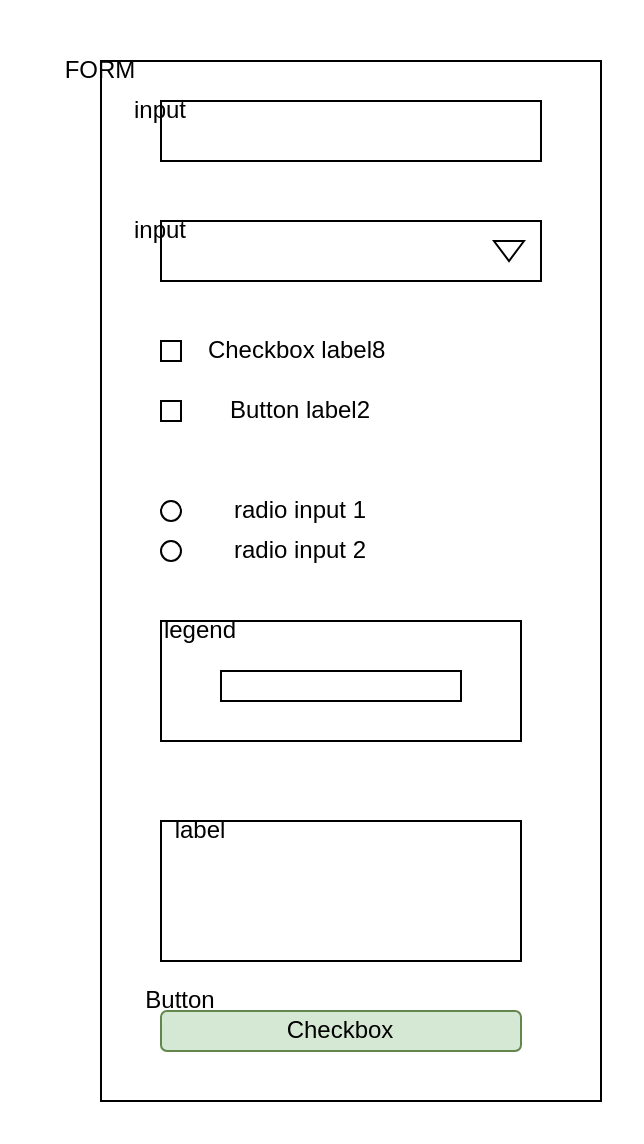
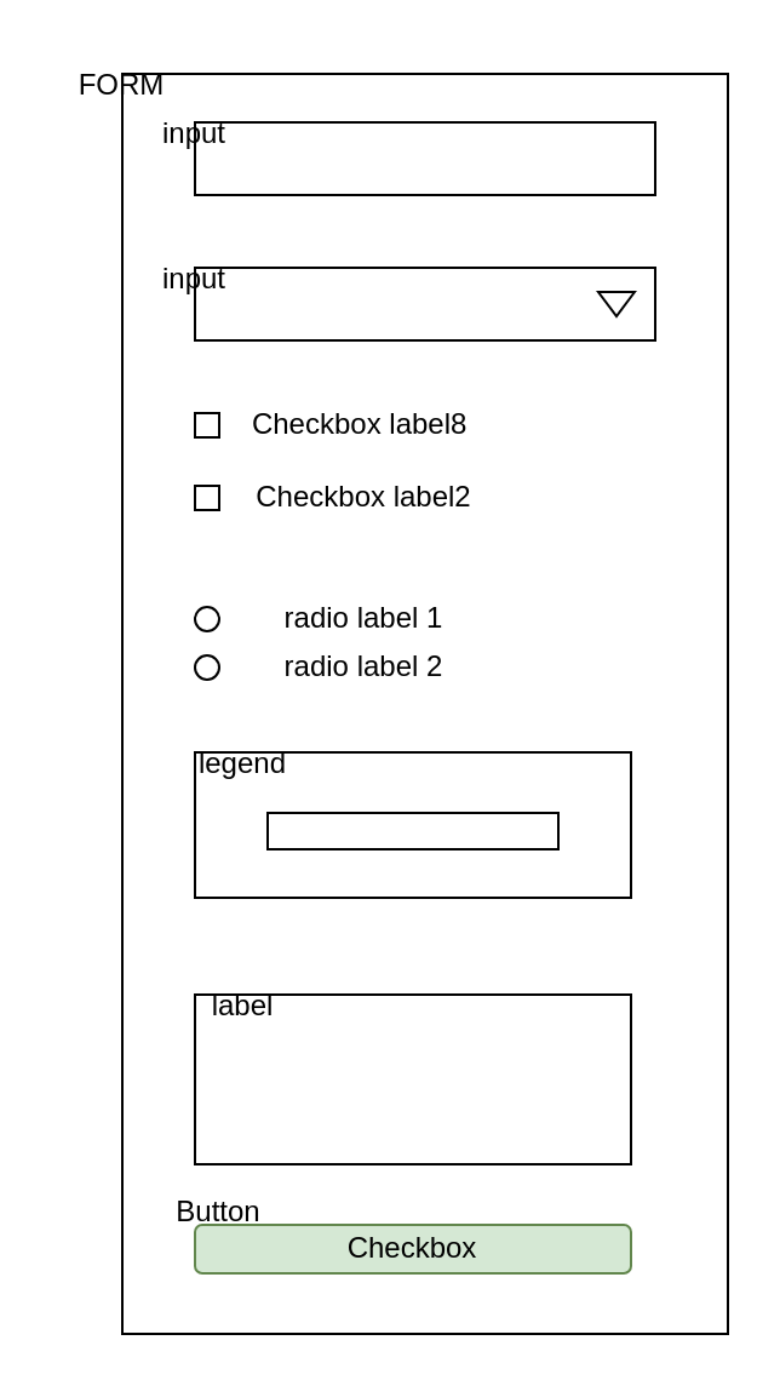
- <mxCell id="12" value="Button label2" style="text;html=1;strokeColor=none;fillColor=none;align=center;verticalAlign=middle;whiteSpace=wrap;rounded=0;" vertex="1" parent="1"><mxGeometry x="90" y="200" width="120" height="10" as="geometry" /></mxCell>
+ <mxCell id="12" value="Checkbox label2" style="text;html=1;strokeColor=none;fillColor=none;align=center;verticalAlign=middle;whiteSpace=wrap;rounded=0;" vertex="1" parent="1"><mxGeometry x="90" y="200" width="120" height="10" as="geometry" /></mxCell>
- <mxCell id="14" value="radio input 1" style="text;html=1;strokeColor=none;fillColor=none;align=center;verticalAlign=middle;whiteSpace=wrap;rounded=0;" vertex="1" parent="1"><mxGeometry x="100" y="250" width="100" height="10" as="geometry" /></mxCell>
+ <mxCell id="14" value="radio label 1" style="text;html=1;strokeColor=none;fillColor=none;align=center;verticalAlign=middle;whiteSpace=wrap;rounded=0;" vertex="1" parent="1"><mxGeometry x="100" y="250" width="100" height="10" as="geometry" /></mxCell>
- <mxCell id="15" value="radio input 2" style="text;html=1;strokeColor=none;fillColor=none;align=center;verticalAlign=middle;whiteSpace=wrap;rounded=0;" vertex="1" parent="1"><mxGeometry x="90" y="270" width="120" height="10" as="geometry" /></mxCell>
+ <mxCell id="15" value="radio label 2" style="text;html=1;strokeColor=none;fillColor=none;align=center;verticalAlign=middle;whiteSpace=wrap;rounded=0;" vertex="1" parent="1"><mxGeometry x="90" y="270" width="120" height="10" as="geometry" /></mxCell>
